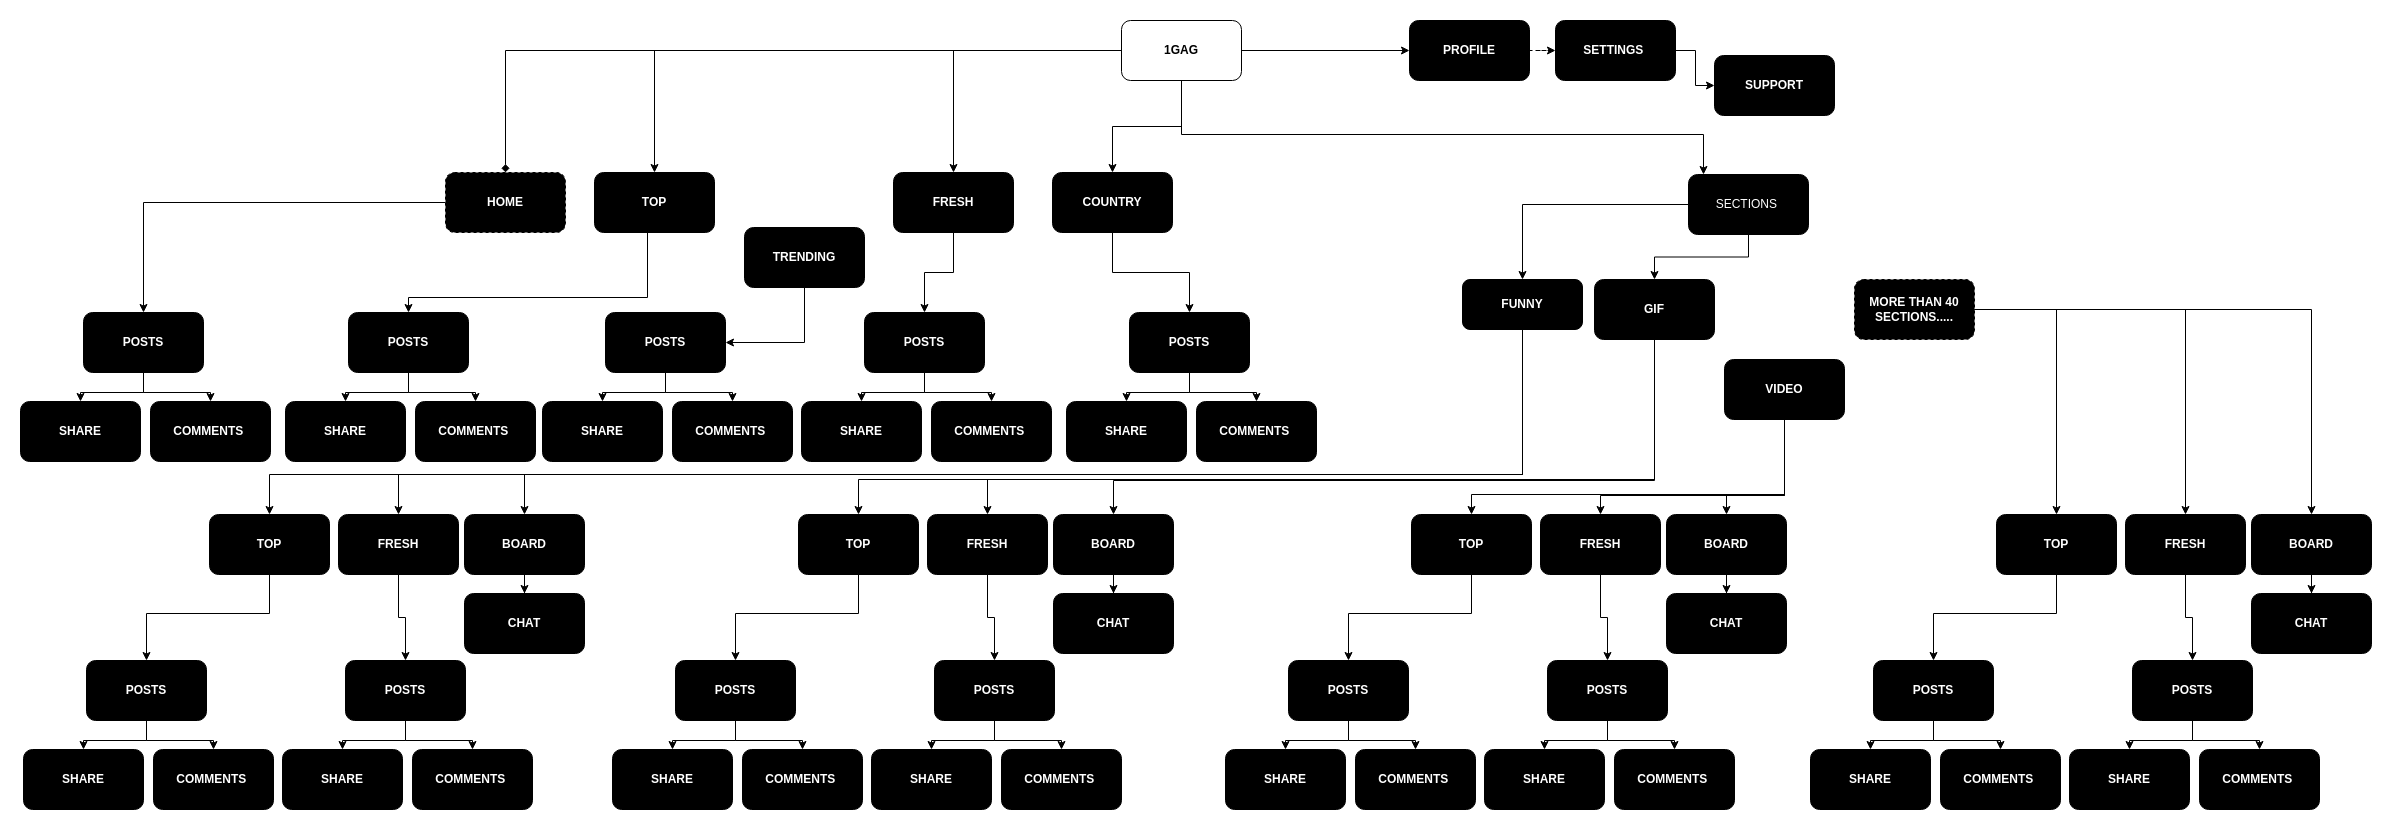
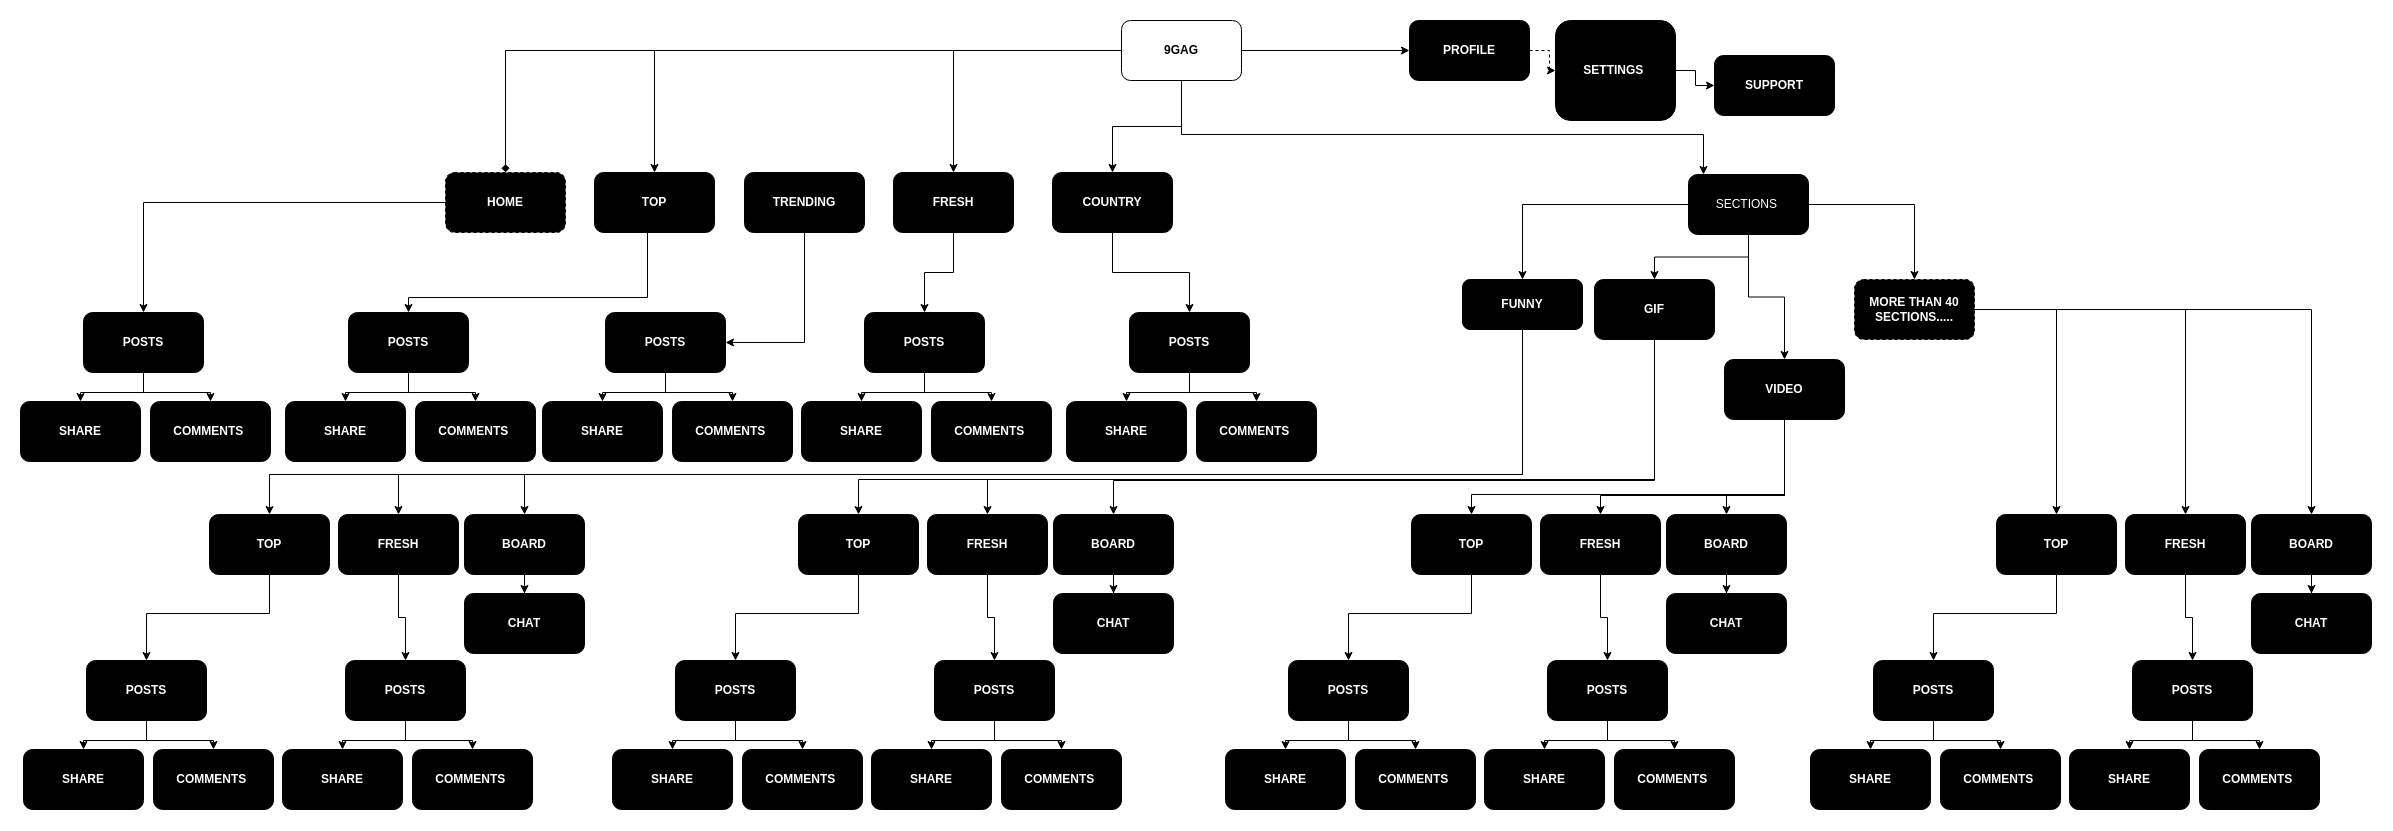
- <mxCell id="34" value="1GAG" style="rounded=1;whiteSpace=wrap;html=1;fontStyle=1;" parent="1" vertex="1"><mxGeometry x="1121" y="20" width="120" height="60" as="geometry" /></mxCell>
+ <mxCell id="34" value="9GAG" style="rounded=1;whiteSpace=wrap;html=1;fontStyle=1;" parent="1" vertex="1"><mxGeometry x="1121" y="20" width="120" height="60" as="geometry" /></mxCell>
- <mxCell id="14" value="SETTINGS&amp;nbsp;" style="rounded=1;whiteSpace=wrap;html=1;fillColor=#000000;fontColor=#FFFFFF;fontStyle=1" parent="1" vertex="1"><mxGeometry x="1555" y="20" width="120" height="60" as="geometry" /></mxCell>
+ <mxCell id="14" value="SETTINGS&amp;nbsp;" style="rounded=1;whiteSpace=wrap;html=1;fillColor=#000000;fontColor=#FFFFFF;fontStyle=1" parent="1" vertex="1"><mxGeometry x="1555" y="20" width="120" height="100" as="geometry" /></mxCell>
+ <mxCell id="41" style="edgeStyle=orthogonalEdgeStyle;rounded=0;orthogonalLoop=1;jettySize=auto;html=1;" edge="1" parent="1" source="45" target="81"><mxGeometry relative="1" as="geometry" /></mxCell>
- <mxCell id="38" value="TRENDING" style="rounded=1;whiteSpace=wrap;html=1;fillColor=#000000;fontColor=#FFFFFF;fontStyle=1" parent="1" vertex="1"><mxGeometry x="744" y="227" width="120" height="60" as="geometry" /></mxCell>
+ <mxCell id="38" value="TRENDING" style="rounded=1;whiteSpace=wrap;html=1;fillColor=#000000;fontColor=#FFFFFF;fontStyle=1" parent="1" vertex="1"><mxGeometry x="744" y="172" width="120" height="60" as="geometry" /></mxCell>
+ <mxCell id="42" style="edgeStyle=orthogonalEdgeStyle;rounded=0;orthogonalLoop=1;jettySize=auto;html=1;" edge="1" parent="1" source="45" target="5"><mxGeometry relative="1" as="geometry" /></mxCell>
